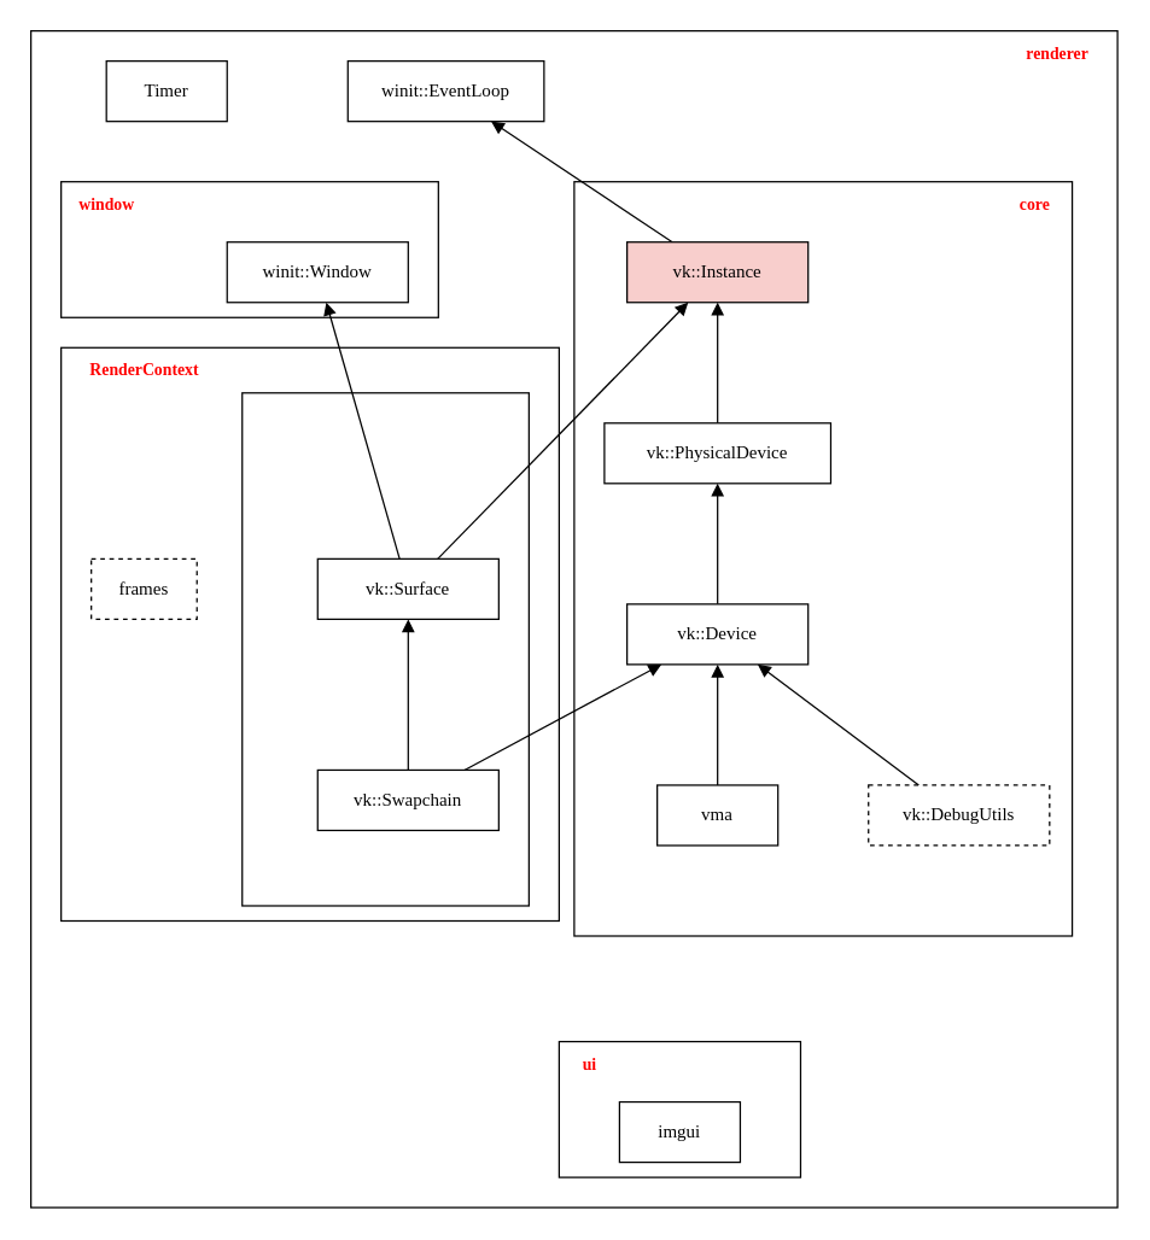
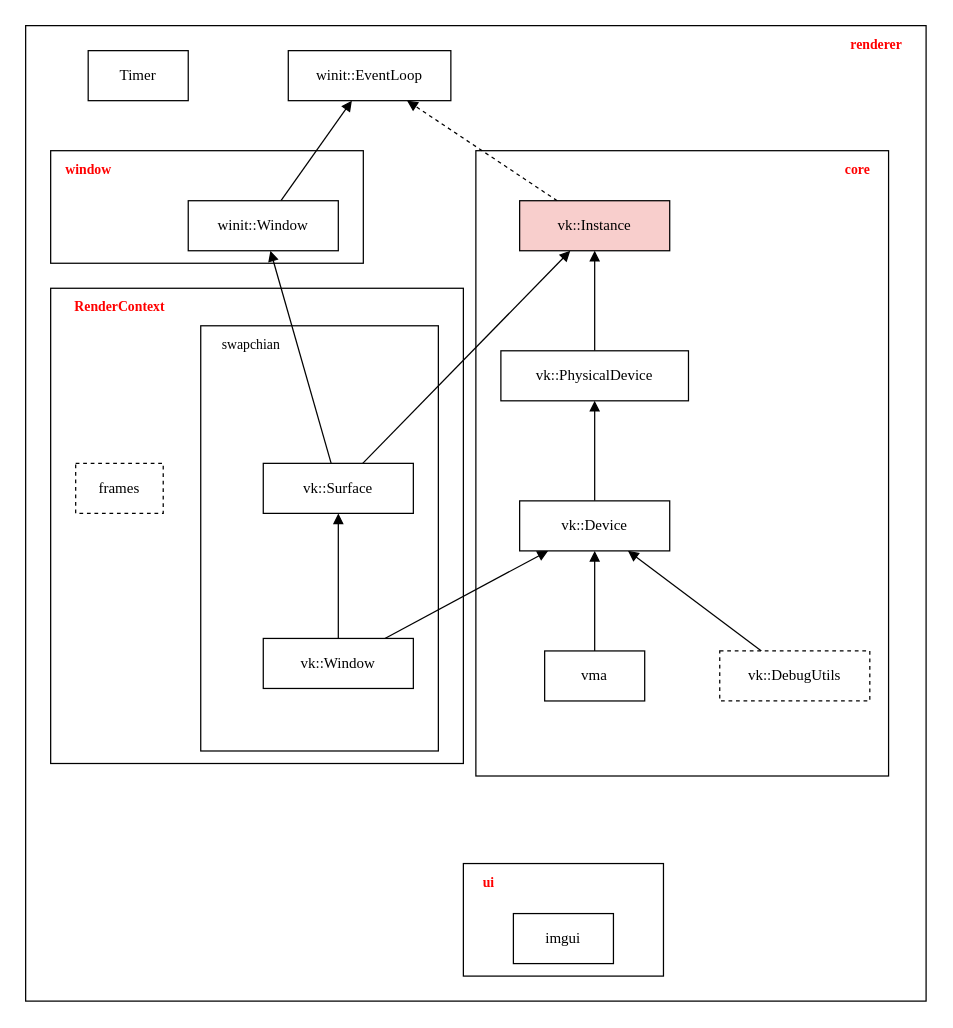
- <mxCell id="9" style="rounded=0;orthogonalLoop=1;jettySize=auto;html=1;endArrow=block;endFill=1;fontFamily=Lucida Console;" edge="1" parent="1" source="10" target="8"><mxGeometry relative="1" as="geometry" /></mxCell>
+ <mxCell id="9" style="rounded=0;orthogonalLoop=1;jettySize=auto;html=1;endArrow=block;endFill=1;fontFamily=Lucida Console;dashed=1;" edge="1" parent="1" source="10" target="8"><mxGeometry relative="1" as="geometry" /></mxCell>
+ <mxCell id="24" style="rounded=0;orthogonalLoop=1;jettySize=auto;html=1;endArrow=block;endFill=1;fontFamily=Lucida Console;" edge="1" parent="1" source="25" target="8"><mxGeometry relative="1" as="geometry" /></mxCell>
+ <mxCell id="28" value="swapchian" style="text;html=1;align=center;verticalAlign=middle;resizable=0;points=[];autosize=1;strokeColor=none;fillColor=none;fontSize=11;fontFamily=Lucida Console;fontColor=default;" vertex="1" parent="1"><mxGeometry x="160" y="260" width="80" height="30" as="geometry" /></mxCell>
- <mxCell id="17" value="vk::Swapchain" style="rounded=0;whiteSpace=wrap;html=1;fontFamily=Lucida Console;" vertex="1" parent="1"><mxGeometry x="210" y="510" width="120" height="40" as="geometry" /></mxCell>
+ <mxCell id="17" value="vk::Window" style="rounded=0;whiteSpace=wrap;html=1;fontFamily=Lucida Console;" vertex="1" parent="1"><mxGeometry x="210" y="510" width="120" height="40" as="geometry" /></mxCell>
